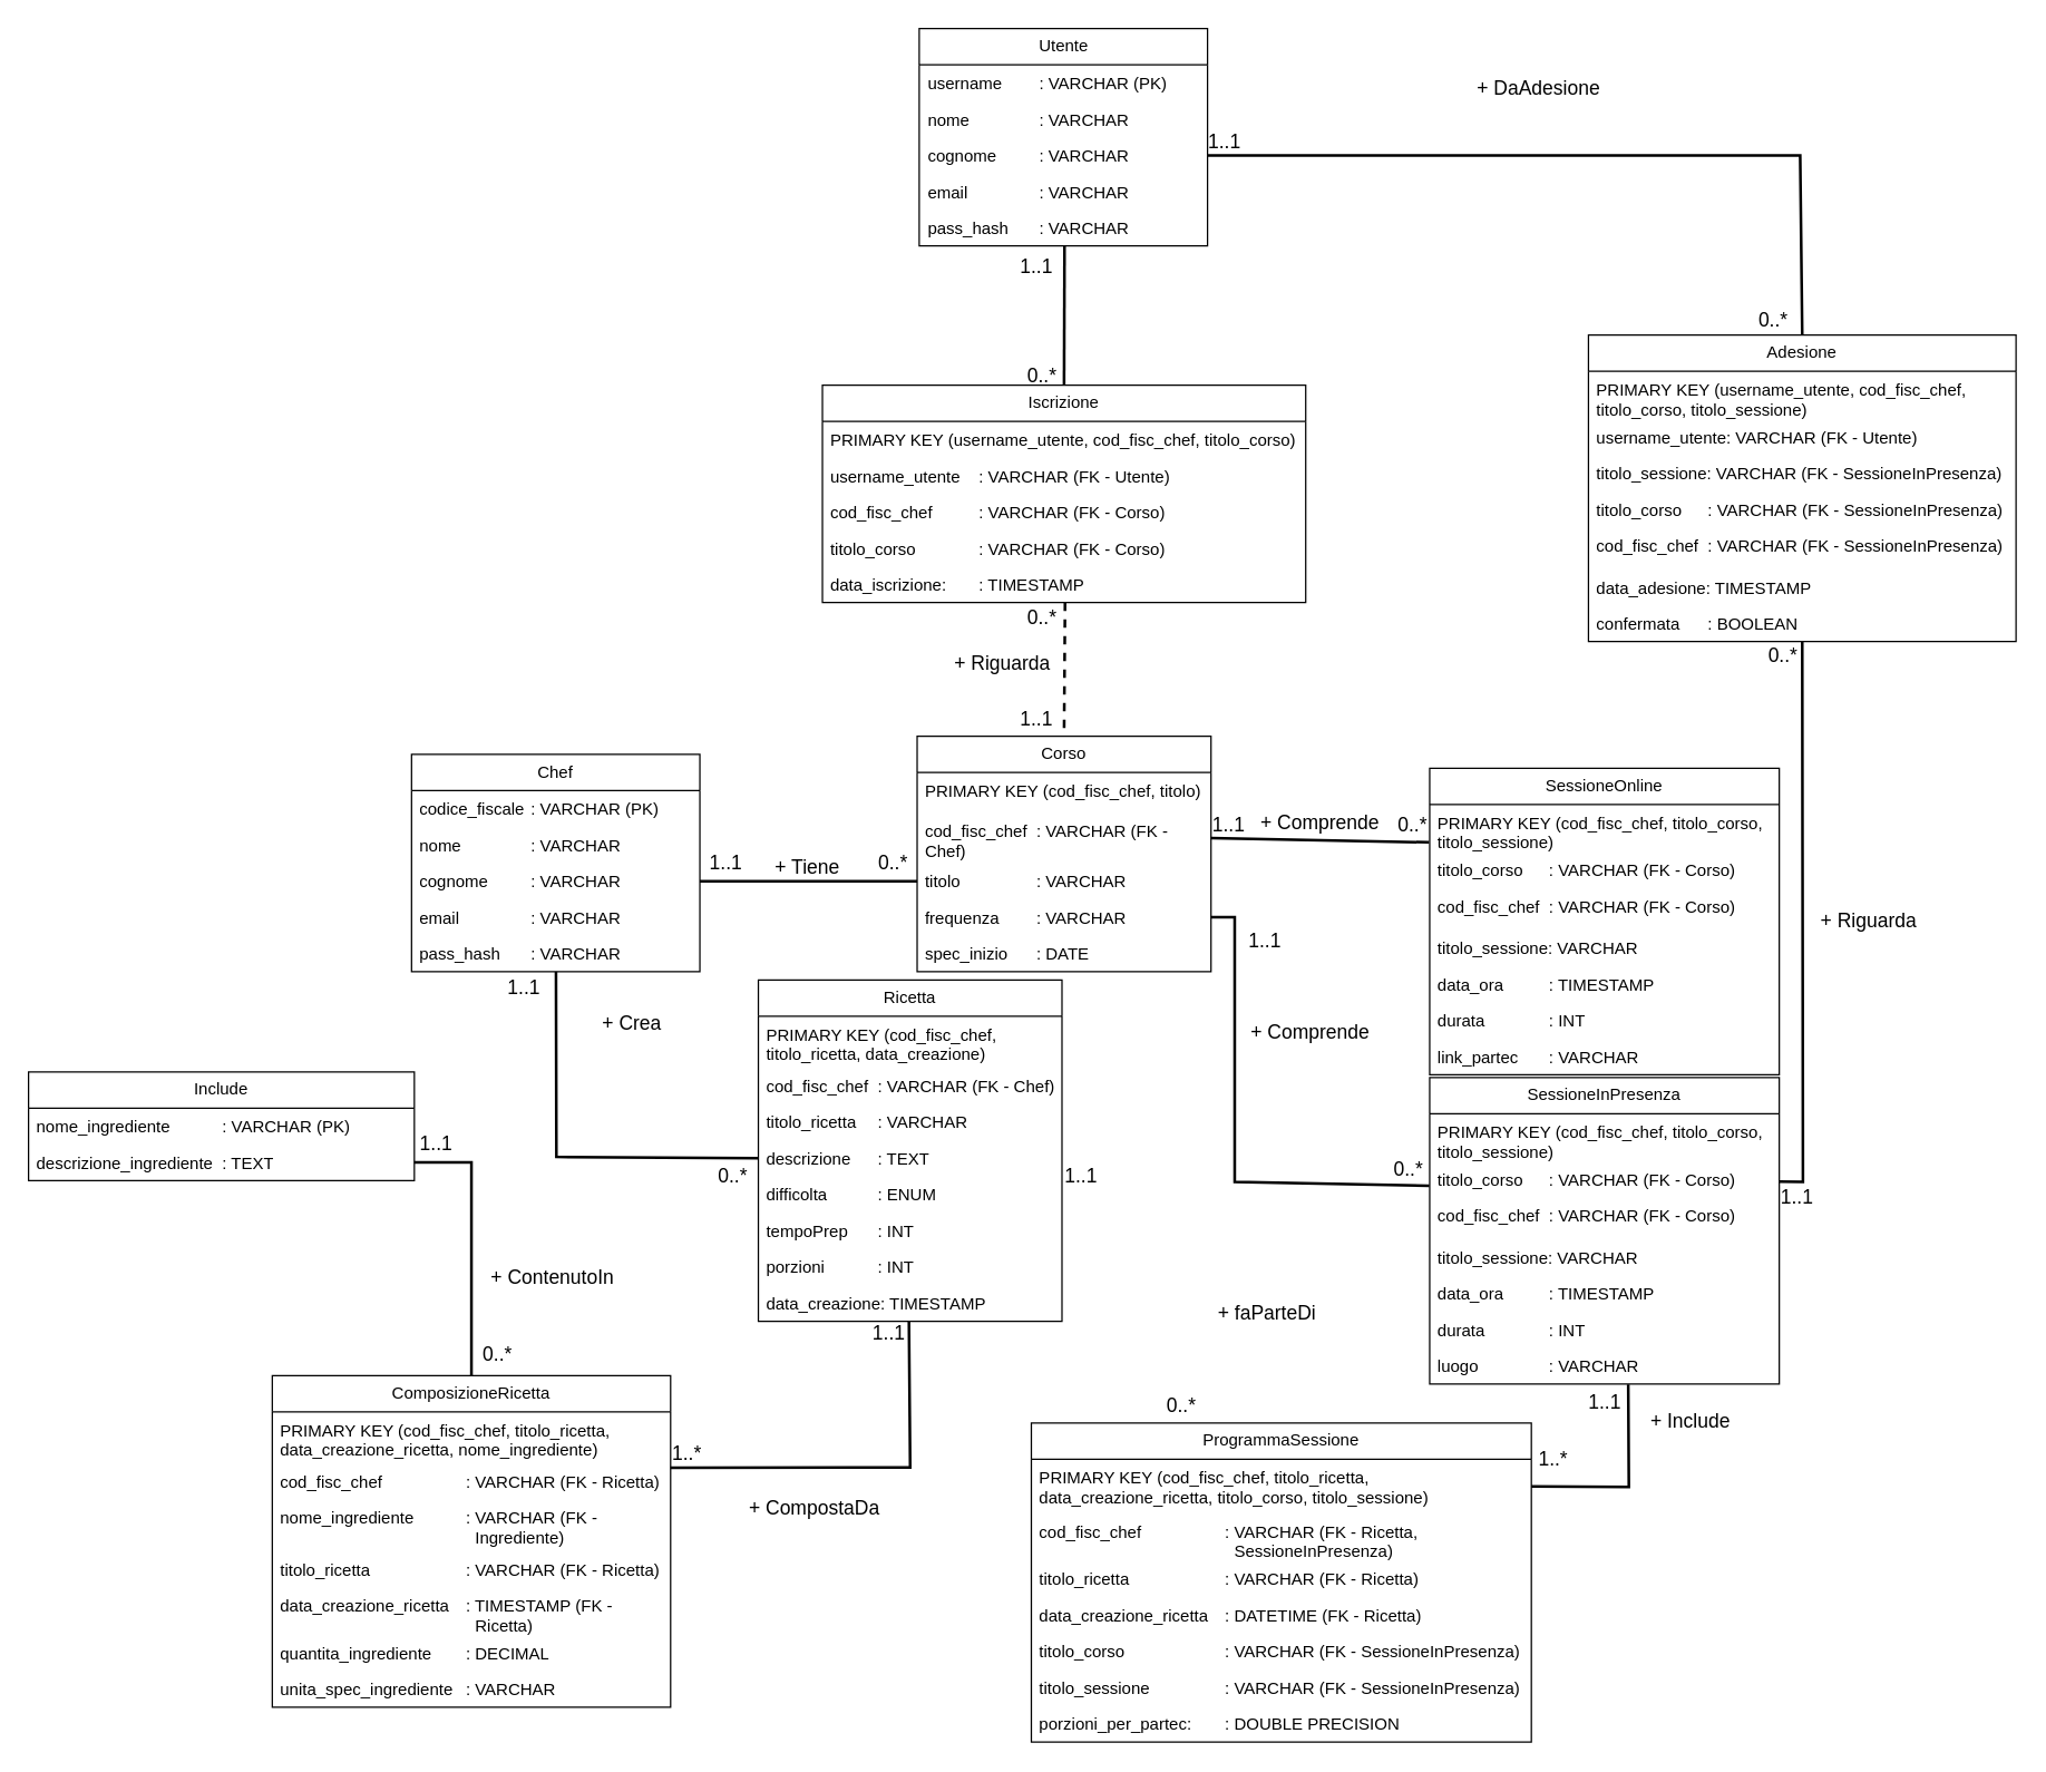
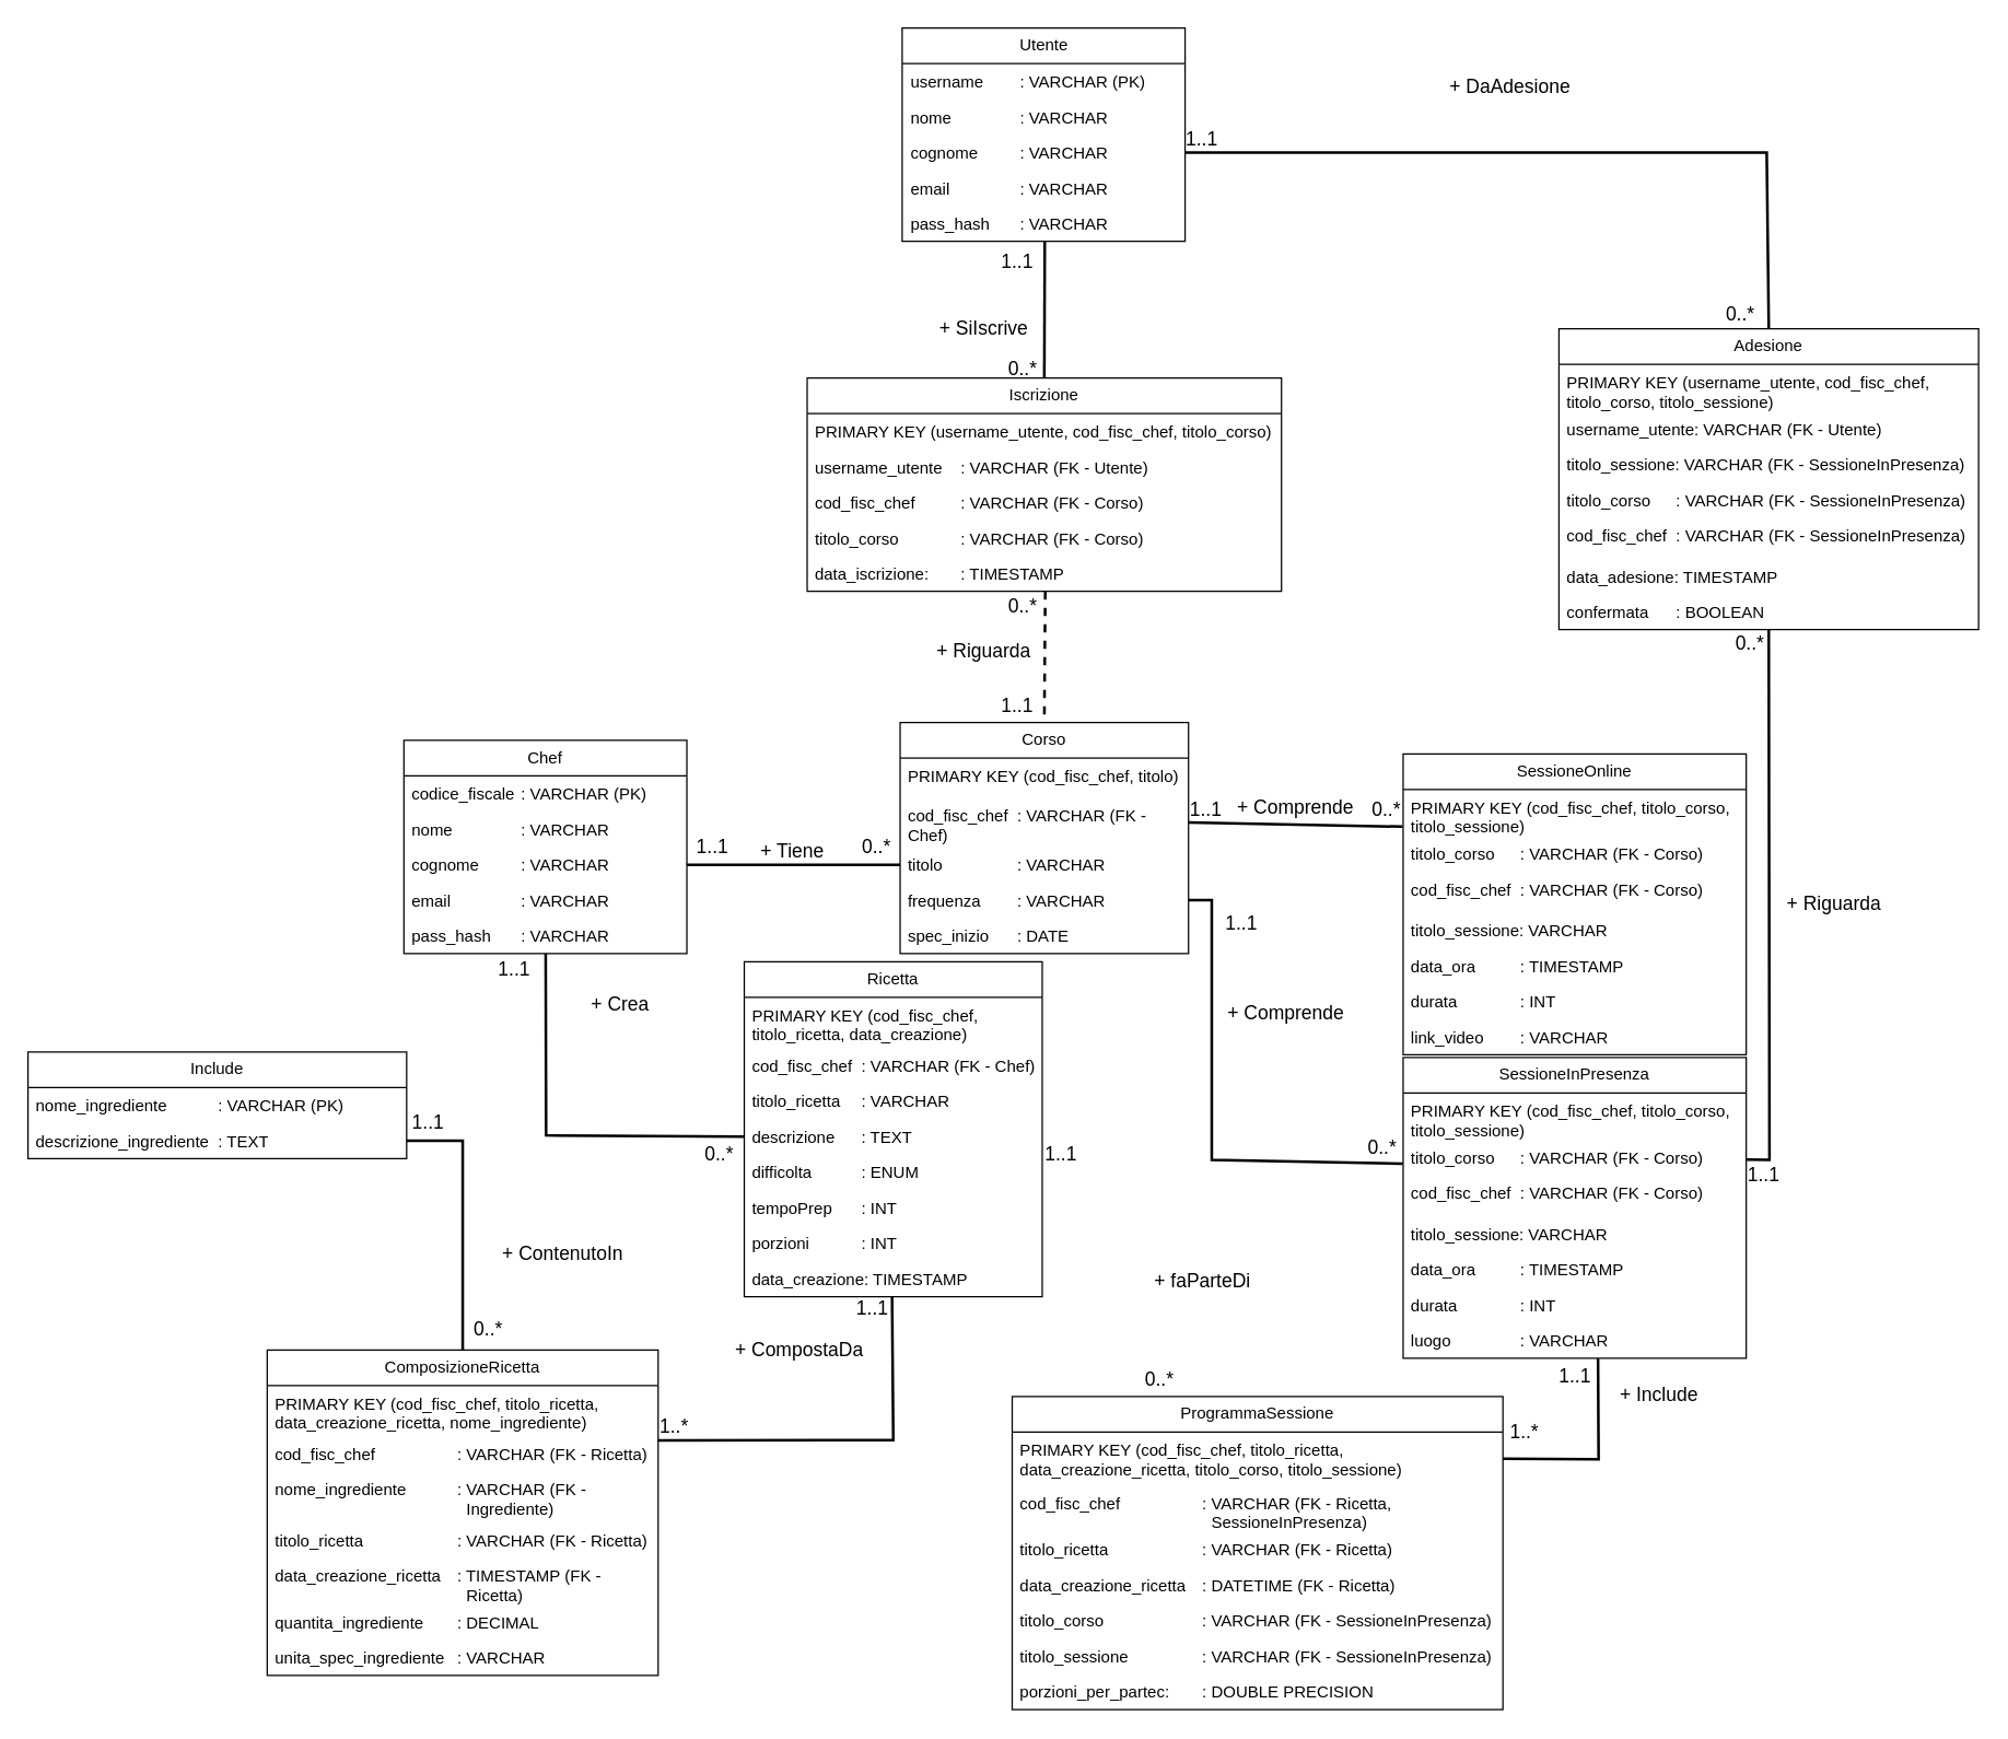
+ <mxCell id="102" value="&lt;font style=&quot;font-size: 14px;&quot;&gt;+ SiIscrive&lt;/font&gt;" style="text;html=1;align=center;verticalAlign=middle;resizable=0;points=[];autosize=1;strokeColor=none;fillColor=none;" parent="1" vertex="1"><mxGeometry x="677" y="225" width="83" height="29" as="geometry" /></mxCell>
- <mxCell id="27" value="link_partec&lt;span style=&quot;white-space: pre;&quot;&gt;&#09;&lt;/span&gt;: VARCHAR" style="text;strokeColor=none;fillColor=none;align=left;verticalAlign=top;spacingLeft=4;spacingRight=4;overflow=hidden;rotatable=0;points=[[0,0.5],[1,0.5]];portConstraint=eastwest;whiteSpace=wrap;html=1;" parent="20" vertex="1"><mxGeometry y="194" width="251" height="26" as="geometry" /></mxCell>
+ <mxCell id="27" value="link_video&lt;span style=&quot;white-space: pre;&quot;&gt;&#09;&lt;/span&gt;: VARCHAR" style="text;strokeColor=none;fillColor=none;align=left;verticalAlign=top;spacingLeft=4;spacingRight=4;overflow=hidden;rotatable=0;points=[[0,0.5],[1,0.5]];portConstraint=eastwest;whiteSpace=wrap;html=1;" parent="20" vertex="1"><mxGeometry y="194" width="251" height="26" as="geometry" /></mxCell>
- <mxCell id="112" value="&lt;font style=&quot;font-size: 14px;&quot;&gt;+ ContenutoIn&lt;/font&gt;" style="text;html=1;align=center;verticalAlign=middle;resizable=0;points=[];autosize=1;strokeColor=none;fillColor=none;" parent="1" vertex="1"><mxGeometry x="343" y="902" width="106" height="29" as="geometry" /></mxCell>
+ <mxCell id="112" value="&lt;font style=&quot;font-size: 14px;&quot;&gt;+ ContenutoIn&lt;/font&gt;" style="text;html=1;align=center;verticalAlign=middle;resizable=0;points=[];autosize=1;strokeColor=none;fillColor=none;" parent="1" vertex="1"><mxGeometry x="358" y="902" width="106" height="29" as="geometry" /></mxCell>
- <mxCell id="108" value="&lt;font style=&quot;font-size: 14px;&quot;&gt;+ faParteDi&lt;/font&gt;" style="text;html=1;align=center;verticalAlign=middle;resizable=0;points=[];autosize=1;strokeColor=none;fillColor=none;" parent="1" vertex="1"><mxGeometry x="865" y="927" width="88" height="29" as="geometry" /></mxCell>
+ <mxCell id="108" value="&lt;font style=&quot;font-size: 14px;&quot;&gt;+ faParteDi&lt;/font&gt;" style="text;html=1;align=center;verticalAlign=middle;resizable=0;points=[];autosize=1;strokeColor=none;fillColor=none;" parent="1" vertex="1"><mxGeometry x="835" y="922" width="88" height="29" as="geometry" /></mxCell>
- <mxCell id="110" value="&lt;font style=&quot;font-size: 14px;&quot;&gt;+ CompostaDa&lt;/font&gt;" style="text;html=1;align=center;verticalAlign=middle;resizable=0;points=[];autosize=1;strokeColor=none;fillColor=none;" parent="1" vertex="1"><mxGeometry x="528" y="1067" width="112" height="29" as="geometry" /></mxCell>
+ <mxCell id="110" value="&lt;font style=&quot;font-size: 14px;&quot;&gt;+ CompostaDa&lt;/font&gt;" style="text;html=1;align=center;verticalAlign=middle;resizable=0;points=[];autosize=1;strokeColor=none;fillColor=none;" parent="1" vertex="1"><mxGeometry x="528" y="972" width="112" height="29" as="geometry" /></mxCell>
